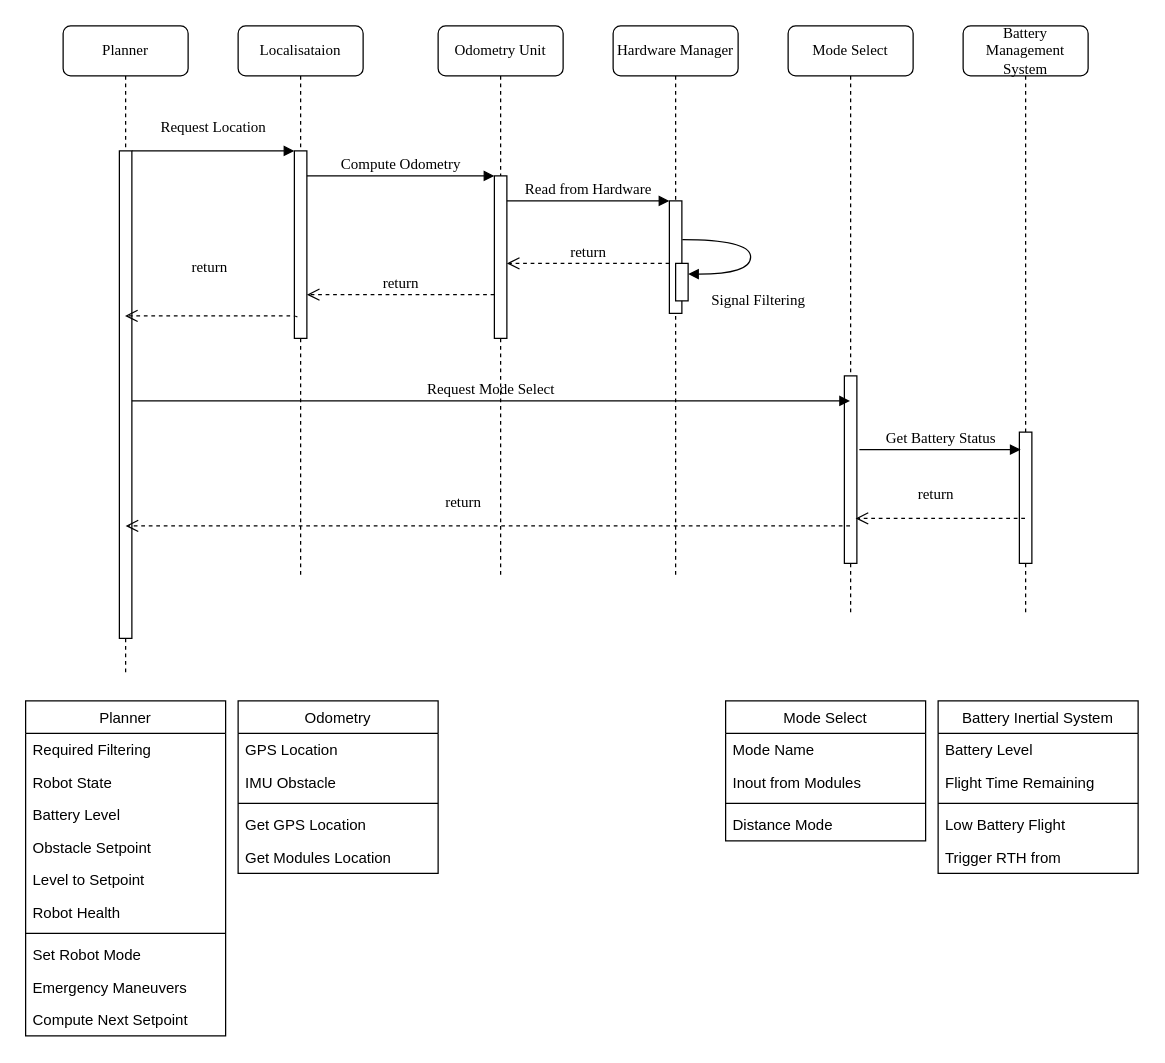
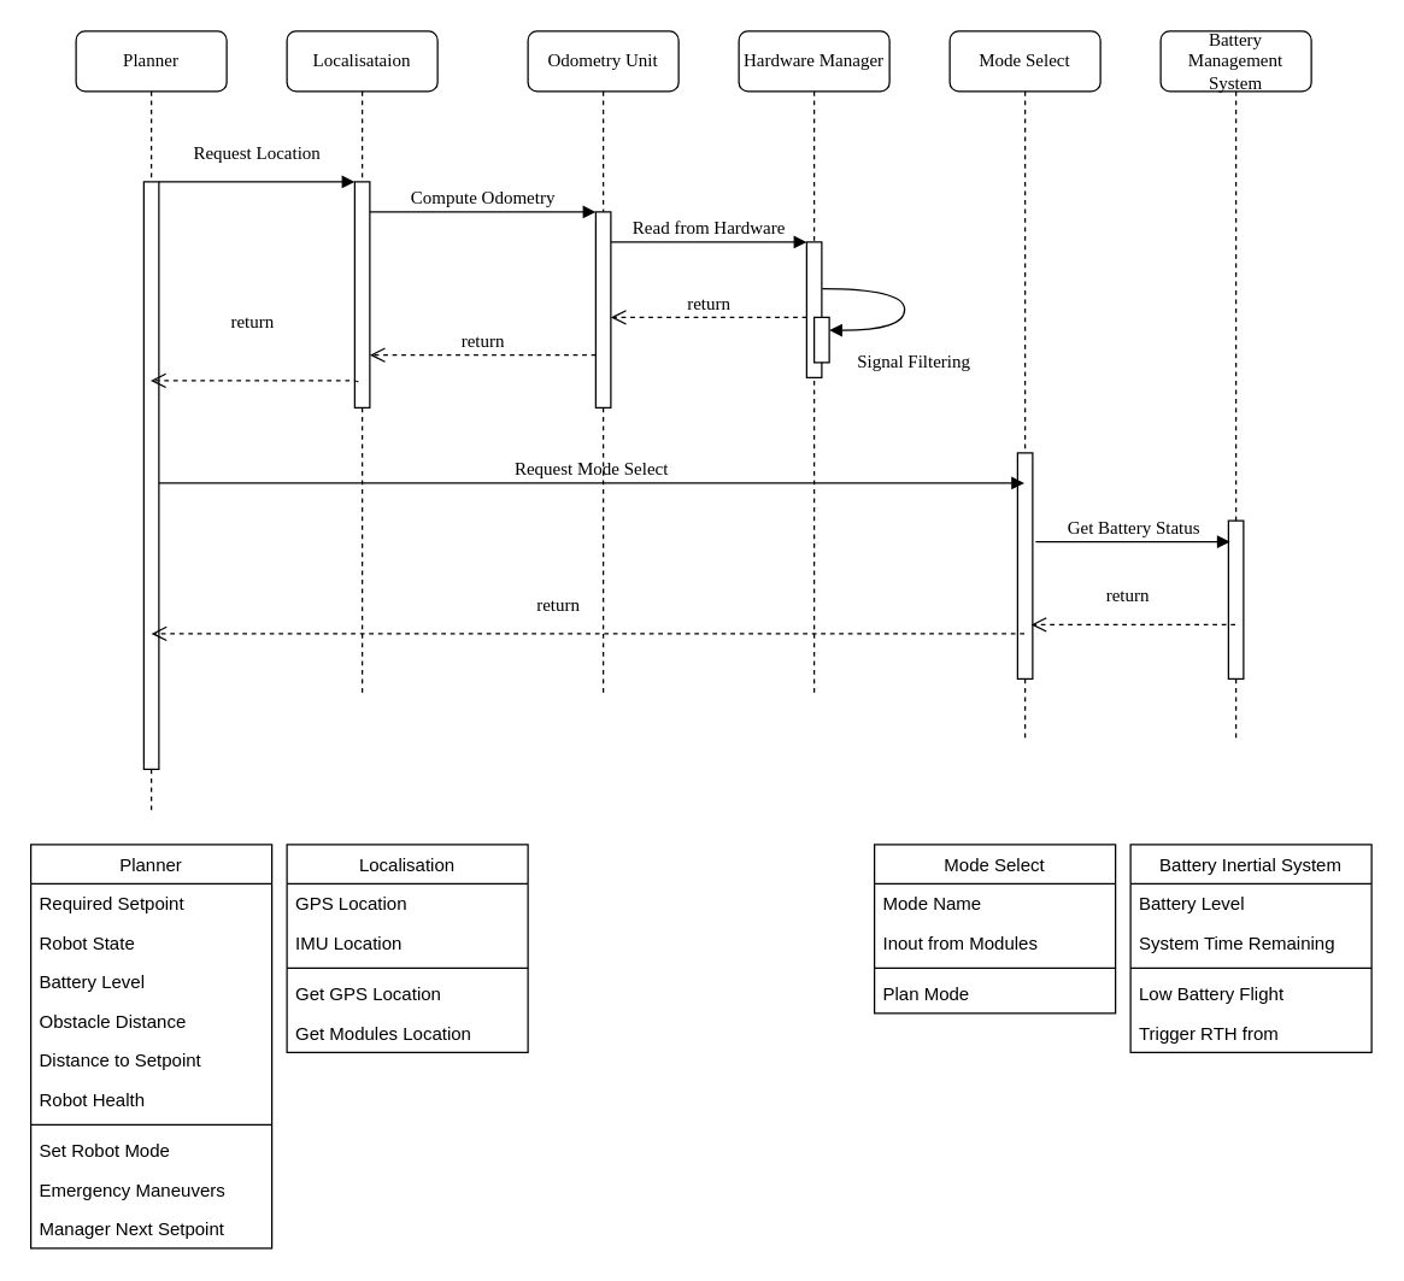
- <mxCell id="37" value="Odometry" style="swimlane;fontStyle=0;align=center;verticalAlign=top;childLayout=stackLayout;horizontal=1;startSize=26;horizontalStack=0;resizeParent=1;resizeLast=0;collapsible=1;marginBottom=0;rounded=0;shadow=0;strokeWidth=1;" vertex="1" parent="1"><mxGeometry x="190" y="560" width="160" height="138" as="geometry"><mxRectangle x="240" y="620" width="170" height="26" as="alternateBounds" /></mxGeometry></mxCell>
+ <mxCell id="37" value="Localisation" style="swimlane;fontStyle=0;align=center;verticalAlign=top;childLayout=stackLayout;horizontal=1;startSize=26;horizontalStack=0;resizeParent=1;resizeLast=0;collapsible=1;marginBottom=0;rounded=0;shadow=0;strokeWidth=1;" vertex="1" parent="1"><mxGeometry x="190" y="560" width="160" height="138" as="geometry"><mxRectangle x="240" y="620" width="170" height="26" as="alternateBounds" /></mxGeometry></mxCell>
- <mxCell id="44" value="Required Filtering" style="text;align=left;verticalAlign=top;spacingLeft=4;spacingRight=4;overflow=hidden;rotatable=0;points=[[0,0.5],[1,0.5]];portConstraint=eastwest;" vertex="1" parent="43"><mxGeometry y="26" width="160" height="26" as="geometry" /></mxCell>
+ <mxCell id="44" value="Required Setpoint" style="text;align=left;verticalAlign=top;spacingLeft=4;spacingRight=4;overflow=hidden;rotatable=0;points=[[0,0.5],[1,0.5]];portConstraint=eastwest;" vertex="1" parent="43"><mxGeometry y="26" width="160" height="26" as="geometry" /></mxCell>
- <mxCell id="39" value="IMU Obstacle" style="text;align=left;verticalAlign=top;spacingLeft=4;spacingRight=4;overflow=hidden;rotatable=0;points=[[0,0.5],[1,0.5]];portConstraint=eastwest;" vertex="1" parent="37"><mxGeometry y="52" width="160" height="26" as="geometry" /></mxCell>
+ <mxCell id="39" value="IMU Location" style="text;align=left;verticalAlign=top;spacingLeft=4;spacingRight=4;overflow=hidden;rotatable=0;points=[[0,0.5],[1,0.5]];portConstraint=eastwest;" vertex="1" parent="37"><mxGeometry y="52" width="160" height="26" as="geometry" /></mxCell>
- <mxCell id="33" value="Flight Time Remaining" style="text;align=left;verticalAlign=top;spacingLeft=4;spacingRight=4;overflow=hidden;rotatable=0;points=[[0,0.5],[1,0.5]];portConstraint=eastwest;rounded=0;shadow=0;html=0;" vertex="1" parent="31"><mxGeometry y="52" width="160" height="26" as="geometry" /></mxCell>
+ <mxCell id="33" value="System Time Remaining" style="text;align=left;verticalAlign=top;spacingLeft=4;spacingRight=4;overflow=hidden;rotatable=0;points=[[0,0.5],[1,0.5]];portConstraint=eastwest;rounded=0;shadow=0;html=0;" vertex="1" parent="31"><mxGeometry y="52" width="160" height="26" as="geometry" /></mxCell>
- <mxCell id="30" value="Distance Mode" style="text;align=left;verticalAlign=top;spacingLeft=4;spacingRight=4;overflow=hidden;rotatable=0;points=[[0,0.5],[1,0.5]];portConstraint=eastwest;" vertex="1" parent="26"><mxGeometry y="86" width="160" height="26" as="geometry" /></mxCell>
+ <mxCell id="30" value="Plan Mode" style="text;align=left;verticalAlign=top;spacingLeft=4;spacingRight=4;overflow=hidden;rotatable=0;points=[[0,0.5],[1,0.5]];portConstraint=eastwest;" vertex="1" parent="26"><mxGeometry y="86" width="160" height="26" as="geometry" /></mxCell>
- <mxCell id="47" value="Obstacle Setpoint" style="text;align=left;verticalAlign=top;spacingLeft=4;spacingRight=4;overflow=hidden;rotatable=0;points=[[0,0.5],[1,0.5]];portConstraint=eastwest;rounded=0;shadow=0;html=0;" vertex="1" parent="43"><mxGeometry y="104" width="160" height="26" as="geometry" /></mxCell>
+ <mxCell id="47" value="Obstacle Distance" style="text;align=left;verticalAlign=top;spacingLeft=4;spacingRight=4;overflow=hidden;rotatable=0;points=[[0,0.5],[1,0.5]];portConstraint=eastwest;rounded=0;shadow=0;html=0;" vertex="1" parent="43"><mxGeometry y="104" width="160" height="26" as="geometry" /></mxCell>
- <mxCell id="48" value="Level to Setpoint" style="text;align=left;verticalAlign=top;spacingLeft=4;spacingRight=4;overflow=hidden;rotatable=0;points=[[0,0.5],[1,0.5]];portConstraint=eastwest;rounded=0;shadow=0;html=0;" vertex="1" parent="43"><mxGeometry y="130" width="160" height="26" as="geometry" /></mxCell>
+ <mxCell id="48" value="Distance to Setpoint" style="text;align=left;verticalAlign=top;spacingLeft=4;spacingRight=4;overflow=hidden;rotatable=0;points=[[0,0.5],[1,0.5]];portConstraint=eastwest;rounded=0;shadow=0;html=0;" vertex="1" parent="43"><mxGeometry y="130" width="160" height="26" as="geometry" /></mxCell>
- <mxCell id="53" value="Compute Next Setpoint" style="text;align=left;verticalAlign=top;spacingLeft=4;spacingRight=4;overflow=hidden;rotatable=0;points=[[0,0.5],[1,0.5]];portConstraint=eastwest;" vertex="1" parent="43"><mxGeometry y="242" width="160" height="26" as="geometry" /></mxCell>
+ <mxCell id="53" value="Manager Next Setpoint" style="text;align=left;verticalAlign=top;spacingLeft=4;spacingRight=4;overflow=hidden;rotatable=0;points=[[0,0.5],[1,0.5]];portConstraint=eastwest;" vertex="1" parent="43"><mxGeometry y="242" width="160" height="26" as="geometry" /></mxCell>
